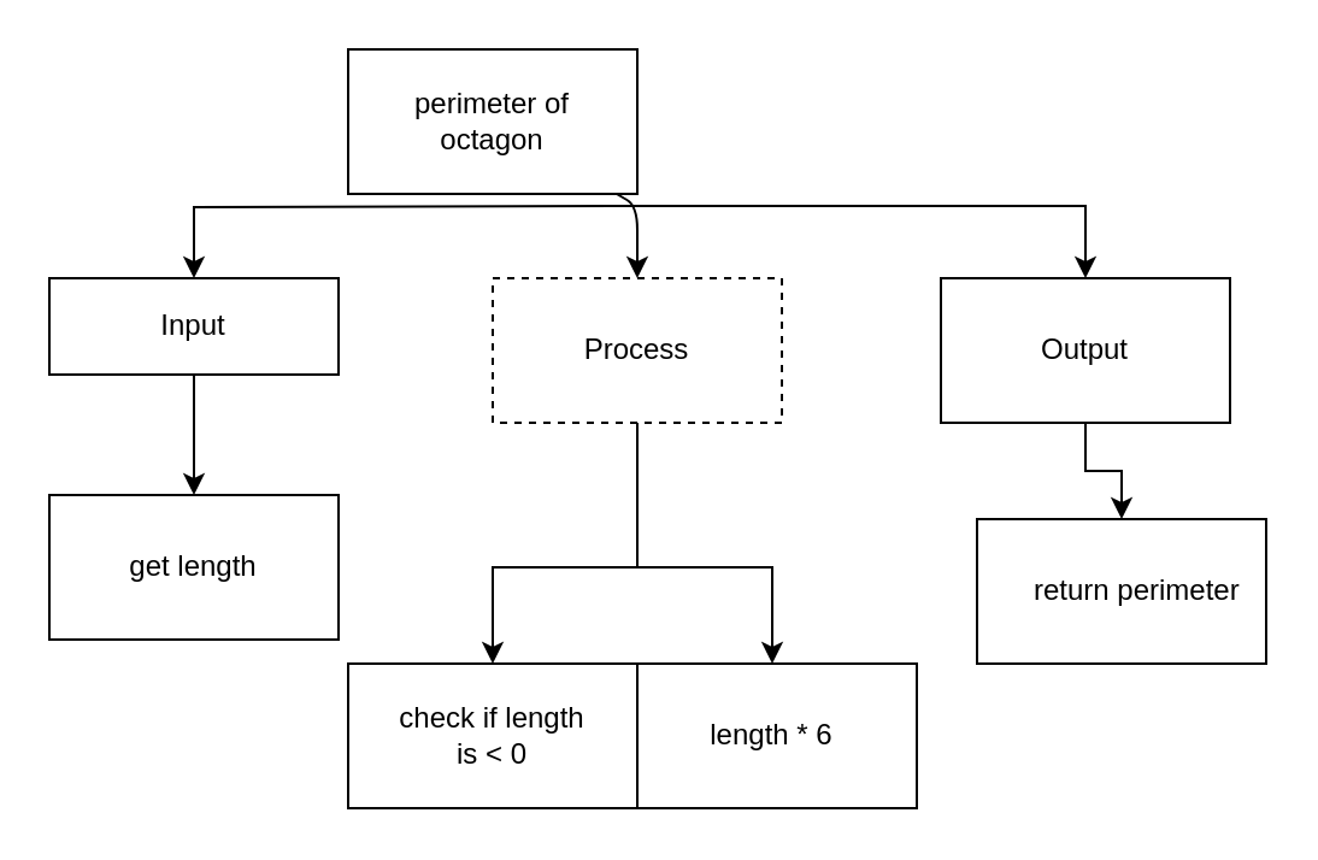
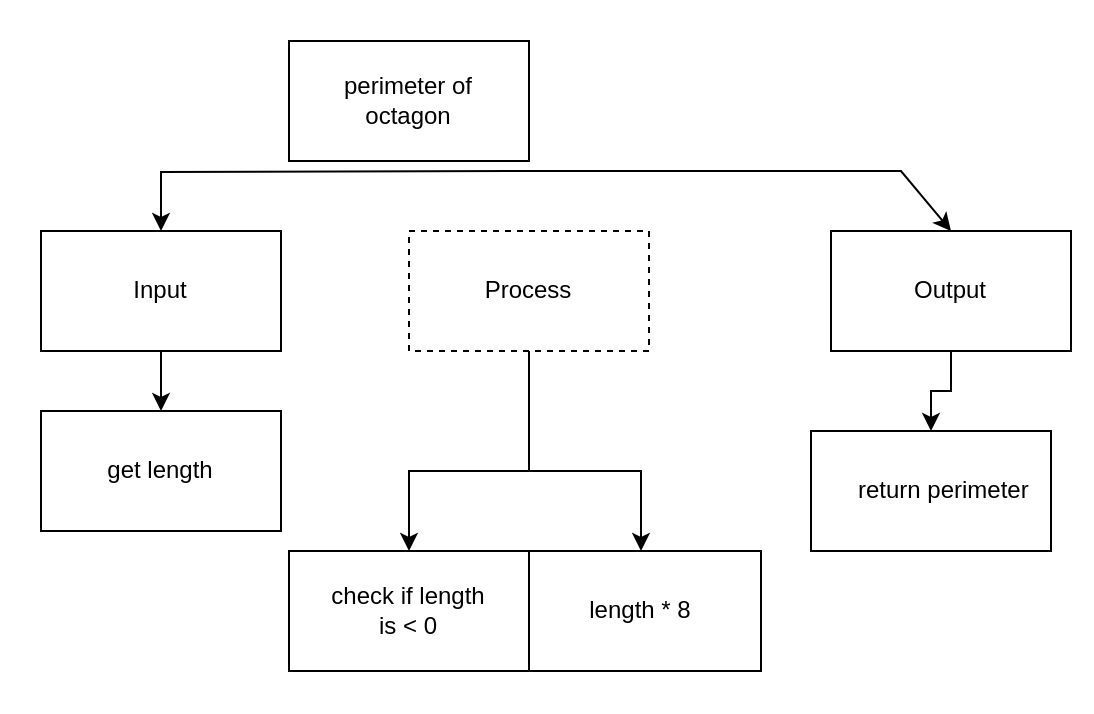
- <mxCell id="2" style="edgeStyle=none;html=1;entryX=0.5;entryY=0;entryDx=0;entryDy=0;" parent="1" source="3" target="6" edge="1"><mxGeometry relative="1" as="geometry"><mxPoint x="264" y="115" as="targetPoint" /><Array as="points"><mxPoint x="264" y="85" /></Array></mxGeometry></mxCell>
- <mxCell id="10" value="Input" style="rounded=0;whiteSpace=wrap;html=1;" parent="1" vertex="1"><mxGeometry x="20" y="115" width="120" height="40" as="geometry" /></mxCell>
+ <mxCell id="10" value="Input" style="rounded=0;whiteSpace=wrap;html=1;" parent="1" vertex="1"><mxGeometry x="20" y="115" width="120" height="60" as="geometry" /></mxCell>
- <mxCell id="8" value="Output" style="rounded=0;whiteSpace=wrap;html=1;" parent="1" vertex="1"><mxGeometry x="390" y="115" width="120" height="60" as="geometry" /></mxCell>
+ <mxCell id="8" value="Output" style="rounded=0;whiteSpace=wrap;html=1;" parent="1" vertex="1"><mxGeometry x="415" y="115" width="120" height="60" as="geometry" /></mxCell>
- <mxCell id="14" value="length * 6" style="rounded=0;whiteSpace=wrap;html=1;" parent="1" vertex="1"><mxGeometry x="260" y="275" width="120" height="60" as="geometry" /></mxCell>
+ <mxCell id="14" value="length * 8" style="rounded=0;whiteSpace=wrap;html=1;" parent="1" vertex="1"><mxGeometry x="260" y="275" width="120" height="60" as="geometry" /></mxCell>
